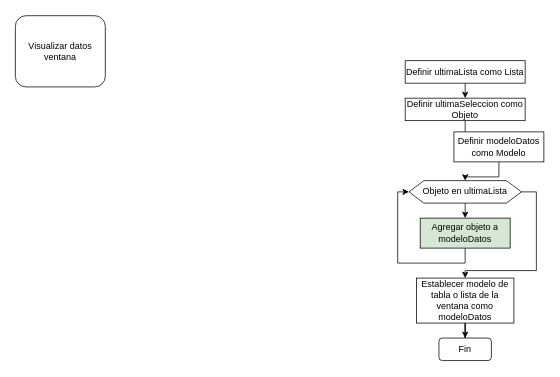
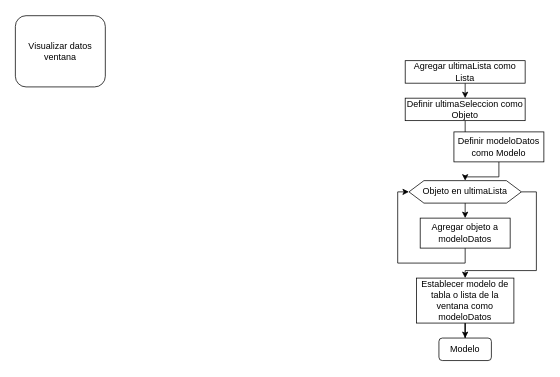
- <mxCell id="3" value="Definir ultimaLista como Lista" style="rounded=0;whiteSpace=wrap;html=1;" vertex="1" parent="1"><mxGeometry x="540" y="80" width="160" height="30" as="geometry" /></mxCell>
+ <mxCell id="3" value="Agregar ultimaLista como Lista" style="rounded=0;whiteSpace=wrap;html=1;" vertex="1" parent="1"><mxGeometry x="540" y="80" width="160" height="30" as="geometry" /></mxCell>
- <mxCell id="12" value="Agregar objeto a modeloDatos" style="rounded=0;whiteSpace=wrap;html=1;fillColor=#d5e8d4;" vertex="1" parent="1"><mxGeometry x="560" y="290" width="120" height="40" as="geometry" /></mxCell>
+ <mxCell id="12" value="Agregar objeto a modeloDatos" style="rounded=0;whiteSpace=wrap;html=1;" vertex="1" parent="1"><mxGeometry x="560" y="290" width="120" height="40" as="geometry" /></mxCell>
- <mxCell id="15" value="Fin" style="rounded=1;whiteSpace=wrap;html=1;" vertex="1" parent="1"><mxGeometry x="585" y="450" width="70" height="30" as="geometry" /></mxCell>
+ <mxCell id="15" value="Modelo" style="rounded=1;whiteSpace=wrap;html=1;" vertex="1" parent="1"><mxGeometry x="585" y="450" width="70" height="30" as="geometry" /></mxCell>
